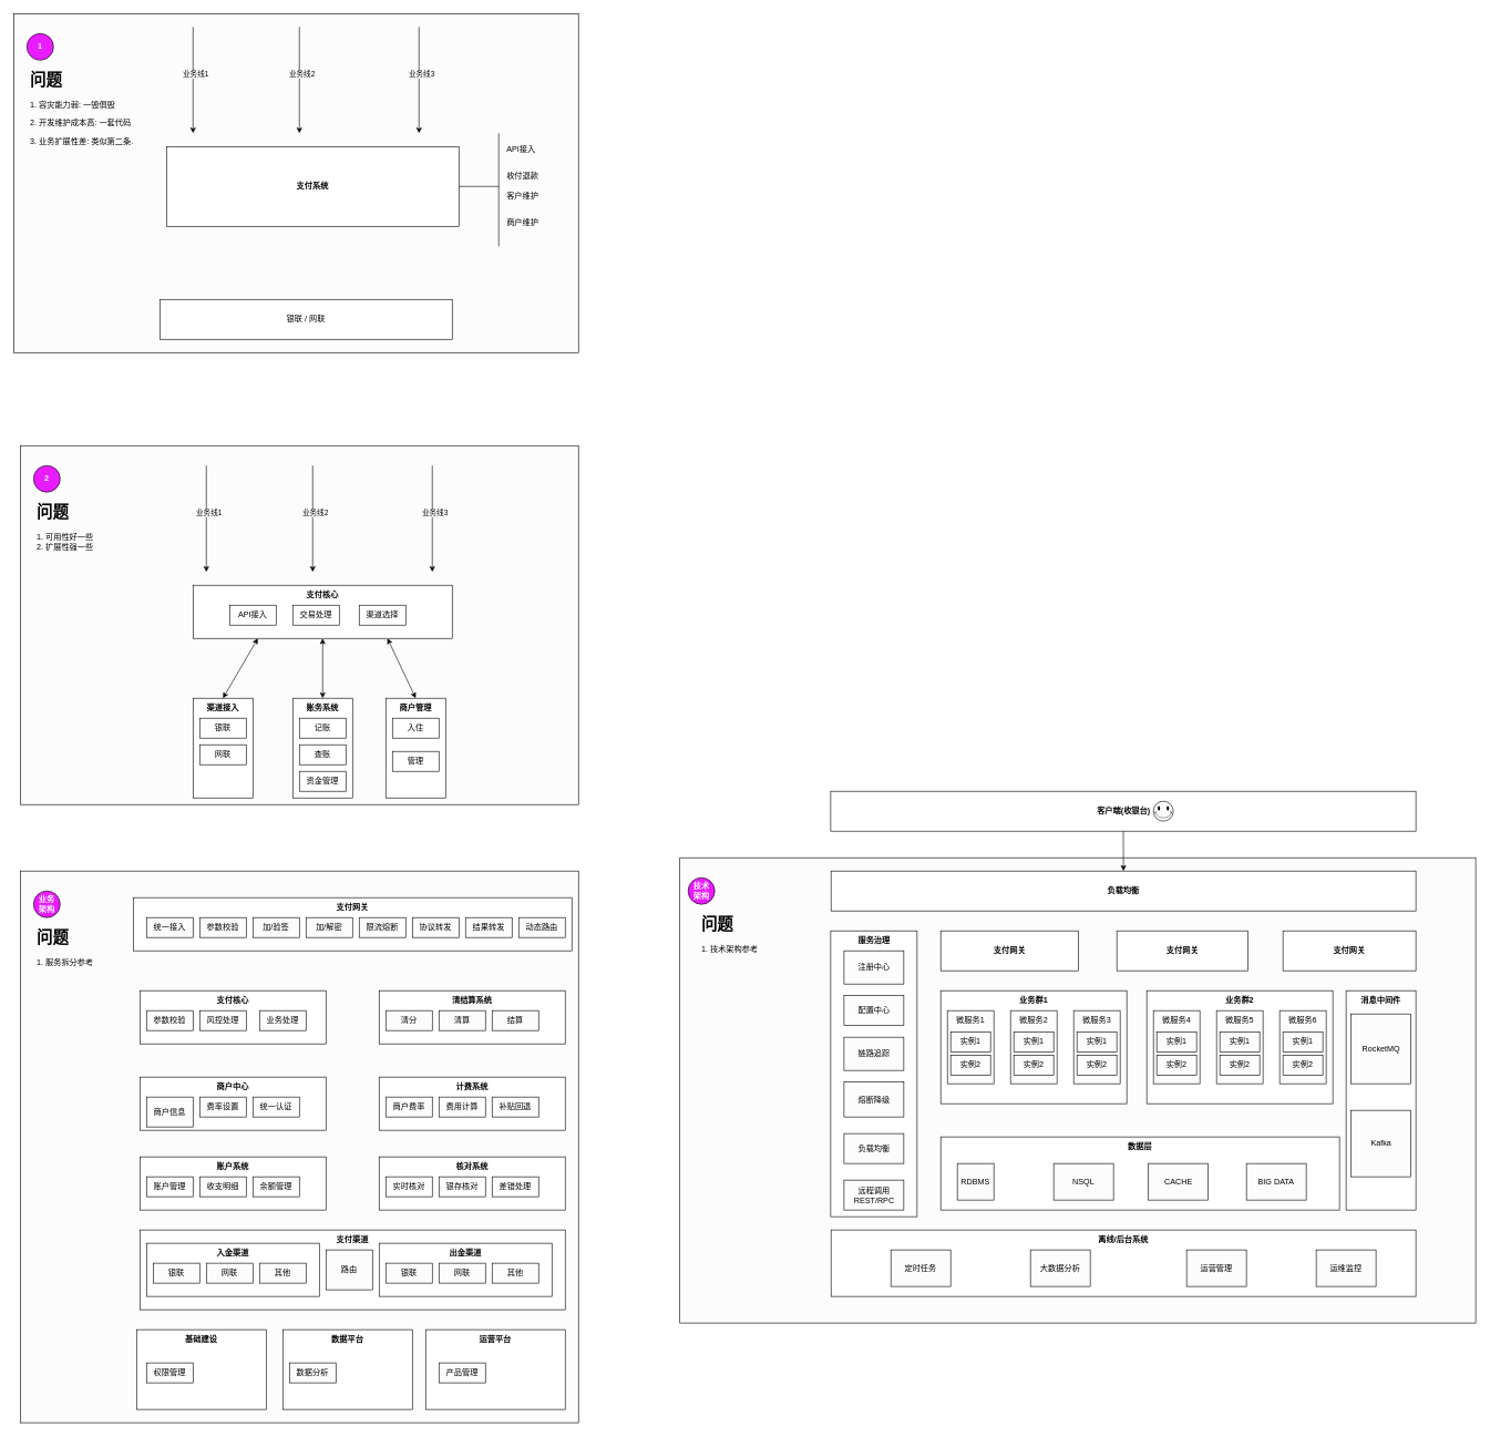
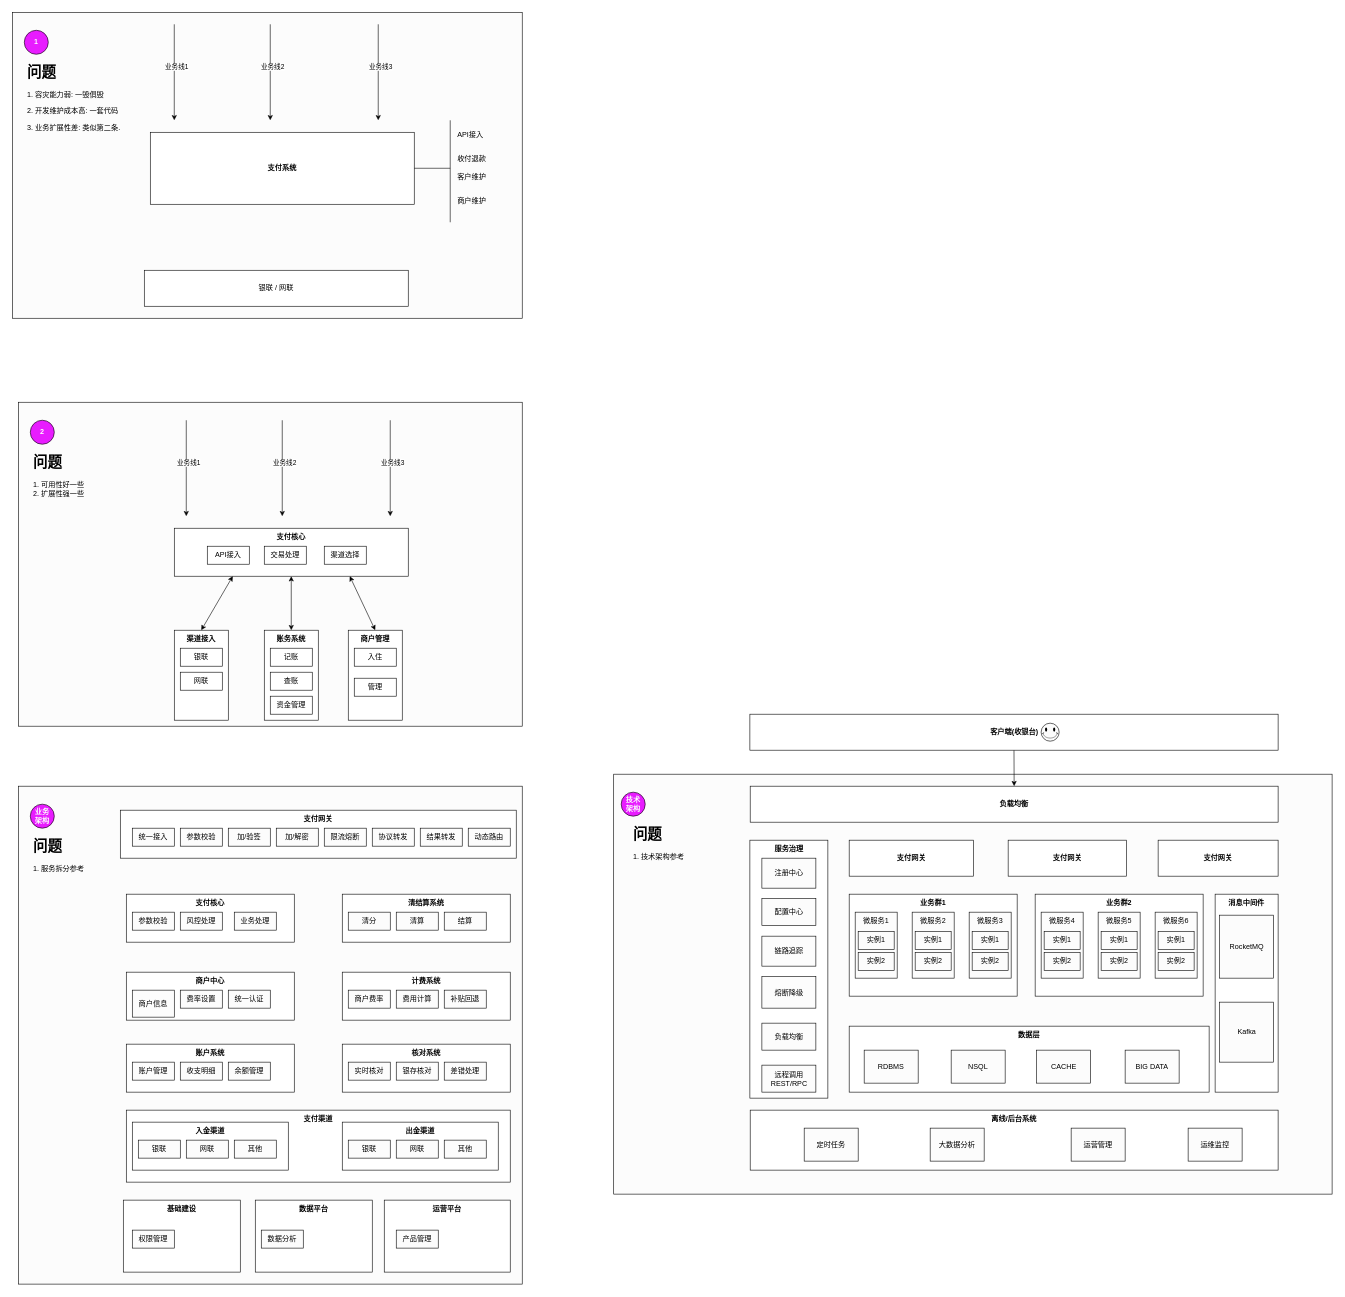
- <mxCell id="130" value="RDBMS" style="rounded=0;whiteSpace=wrap;html=1;labelBackgroundColor=none;labelBorderColor=none;fillStyle=solid;fillColor=#FCFCFC;" parent="1" vertex="1"><mxGeometry x="1440" y="1750" width="55" height="55" as="geometry" /></mxCell>
+ <mxCell id="130" value="RDBMS" style="rounded=0;whiteSpace=wrap;html=1;labelBackgroundColor=none;labelBorderColor=none;fillStyle=solid;fillColor=#FCFCFC;" parent="1" vertex="1"><mxGeometry x="1440" y="1750" width="90" height="55" as="geometry" /></mxCell>
- <mxCell id="89" value="路由" style="rounded=0;whiteSpace=wrap;html=1;labelBackgroundColor=none;labelBorderColor=none;fillStyle=solid;fillColor=#FCFCFC;" parent="1" vertex="1"><mxGeometry x="490" y="1880" width="70" height="60" as="geometry" /></mxCell>
